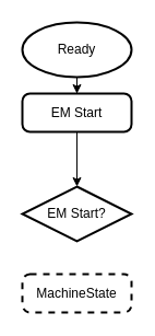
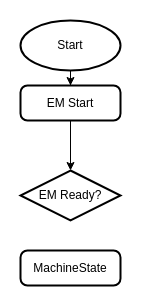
- <mxCell id="3" value="Ready" style="strokeWidth=2;html=1;shape=mxgraph.flowchart.start_1;whiteSpace=wrap;" parent="1" vertex="1"><mxGeometry x="20" y="20" width="100" height="50" as="geometry" /></mxCell>
+ <mxCell id="3" value="Start" style="strokeWidth=2;html=1;shape=mxgraph.flowchart.start_1;whiteSpace=wrap;" parent="1" vertex="1"><mxGeometry x="20" y="20" width="100" height="50" as="geometry" /></mxCell>
- <mxCell id="6" value="EM Start?" style="strokeWidth=2;html=1;shape=mxgraph.flowchart.decision;whiteSpace=wrap;" parent="1" vertex="1"><mxGeometry x="20" y="170" width="100" height="50" as="geometry" /></mxCell>
+ <mxCell id="6" value="EM Ready?" style="strokeWidth=2;html=1;shape=mxgraph.flowchart.decision;whiteSpace=wrap;" parent="1" vertex="1"><mxGeometry x="20" y="170" width="100" height="50" as="geometry" /></mxCell>
- <mxCell id="7" value="MachineState" style="rounded=1;whiteSpace=wrap;html=1;absoluteArcSize=1;arcSize=14;strokeWidth=2;dashed=1;" parent="1" vertex="1"><mxGeometry x="20" y="250" width="100" height="35" as="geometry" /></mxCell>
+ <mxCell id="7" value="MachineState" style="rounded=1;whiteSpace=wrap;html=1;absoluteArcSize=1;arcSize=14;strokeWidth=2;" parent="1" vertex="1"><mxGeometry x="20" y="250" width="100" height="35" as="geometry" /></mxCell>
